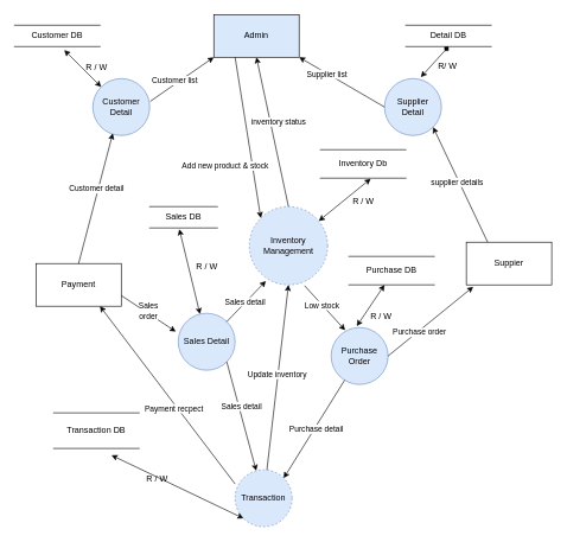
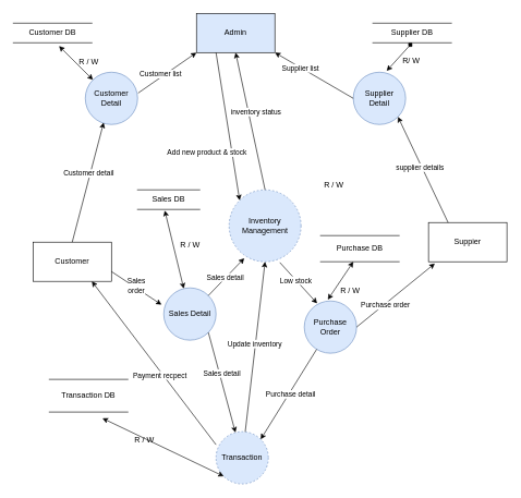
- <mxCell id="12" value="Detail DB" style="shape=partialRectangle;whiteSpace=wrap;html=1;left=0;right=0;fillColor=none;" parent="1" vertex="1"><mxGeometry x="570" y="35" width="120" height="30" as="geometry" /></mxCell>
+ <mxCell id="12" value="Supplier DB" style="shape=partialRectangle;whiteSpace=wrap;html=1;left=0;right=0;fillColor=none;" parent="1" vertex="1"><mxGeometry x="570" y="35" width="120" height="30" as="geometry" /></mxCell>
- <mxCell id="14" value="Inventory Db" style="shape=partialRectangle;whiteSpace=wrap;html=1;left=0;right=0;fillColor=none;" parent="1" vertex="1"><mxGeometry x="450" y="210" width="120" height="40" as="geometry" /></mxCell>
- <mxCell id="30" value="" style="endArrow=classic;startArrow=classic;html=1;rounded=0;entryX=0.588;entryY=1.02;entryDx=0;entryDy=0;entryPerimeter=0;" parent="1" edge="1" target="14" source="8"><mxGeometry width="50" height="50" relative="1" as="geometry"><mxPoint x="465" y="308" as="sourcePoint" /><mxPoint x="504" y="250" as="targetPoint" /></mxGeometry></mxCell>
- <mxCell id="4" value="Payment" style="rounded=0;whiteSpace=wrap;html=1;" parent="1" vertex="1"><mxGeometry x="50" y="370" width="120" height="60" as="geometry" /></mxCell>
+ <mxCell id="4" value="Customer" style="rounded=0;whiteSpace=wrap;html=1;" parent="1" vertex="1"><mxGeometry x="50" y="370" width="120" height="60" as="geometry" /></mxCell>
